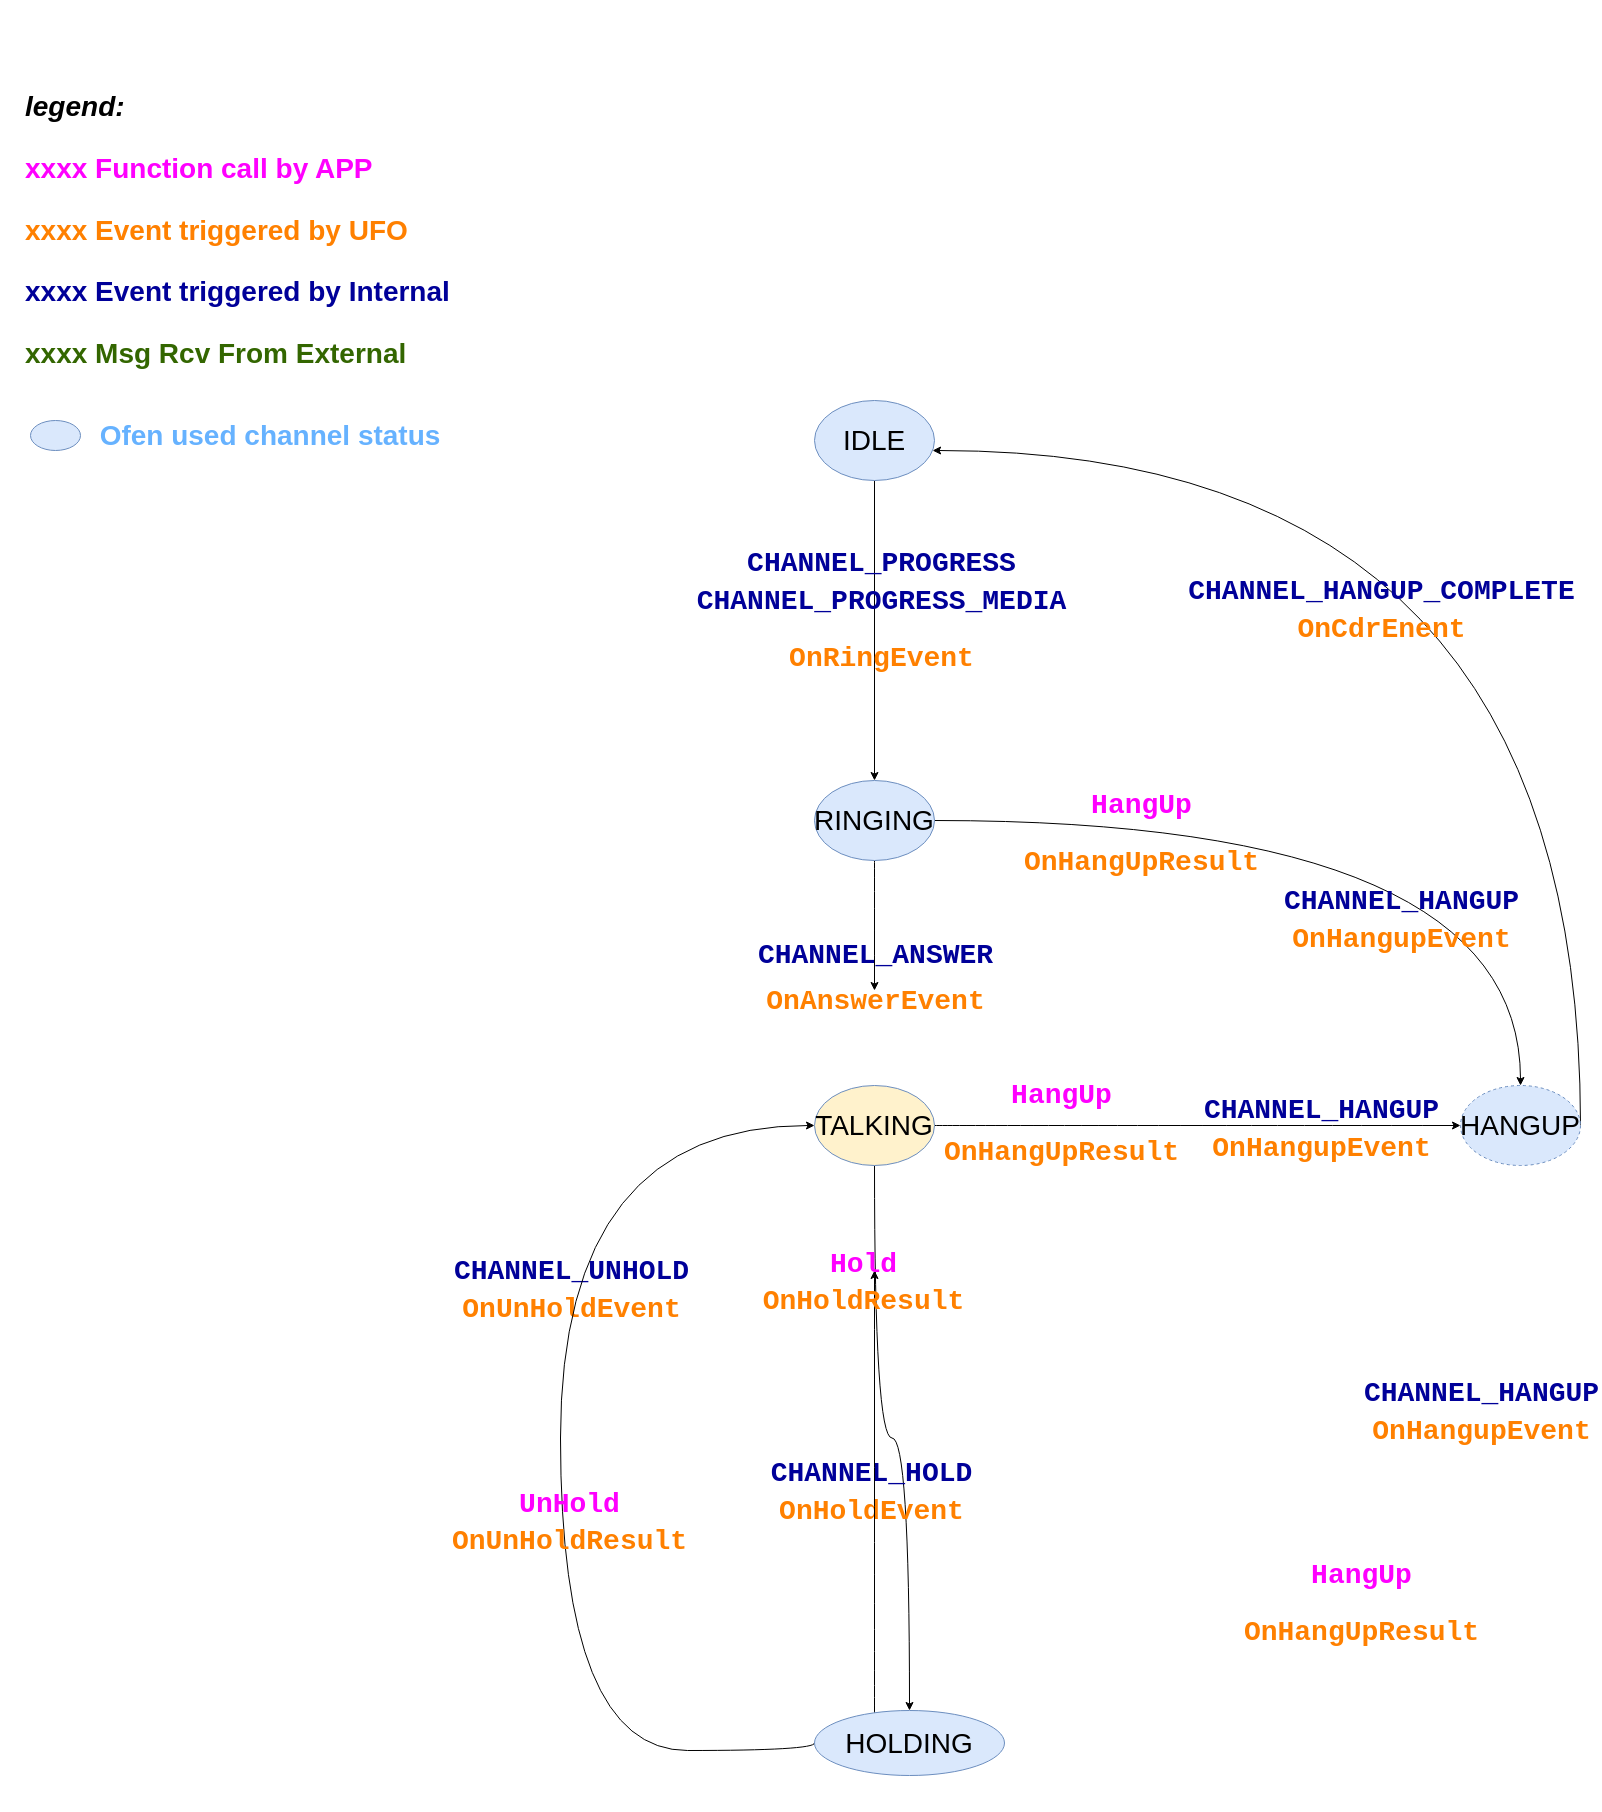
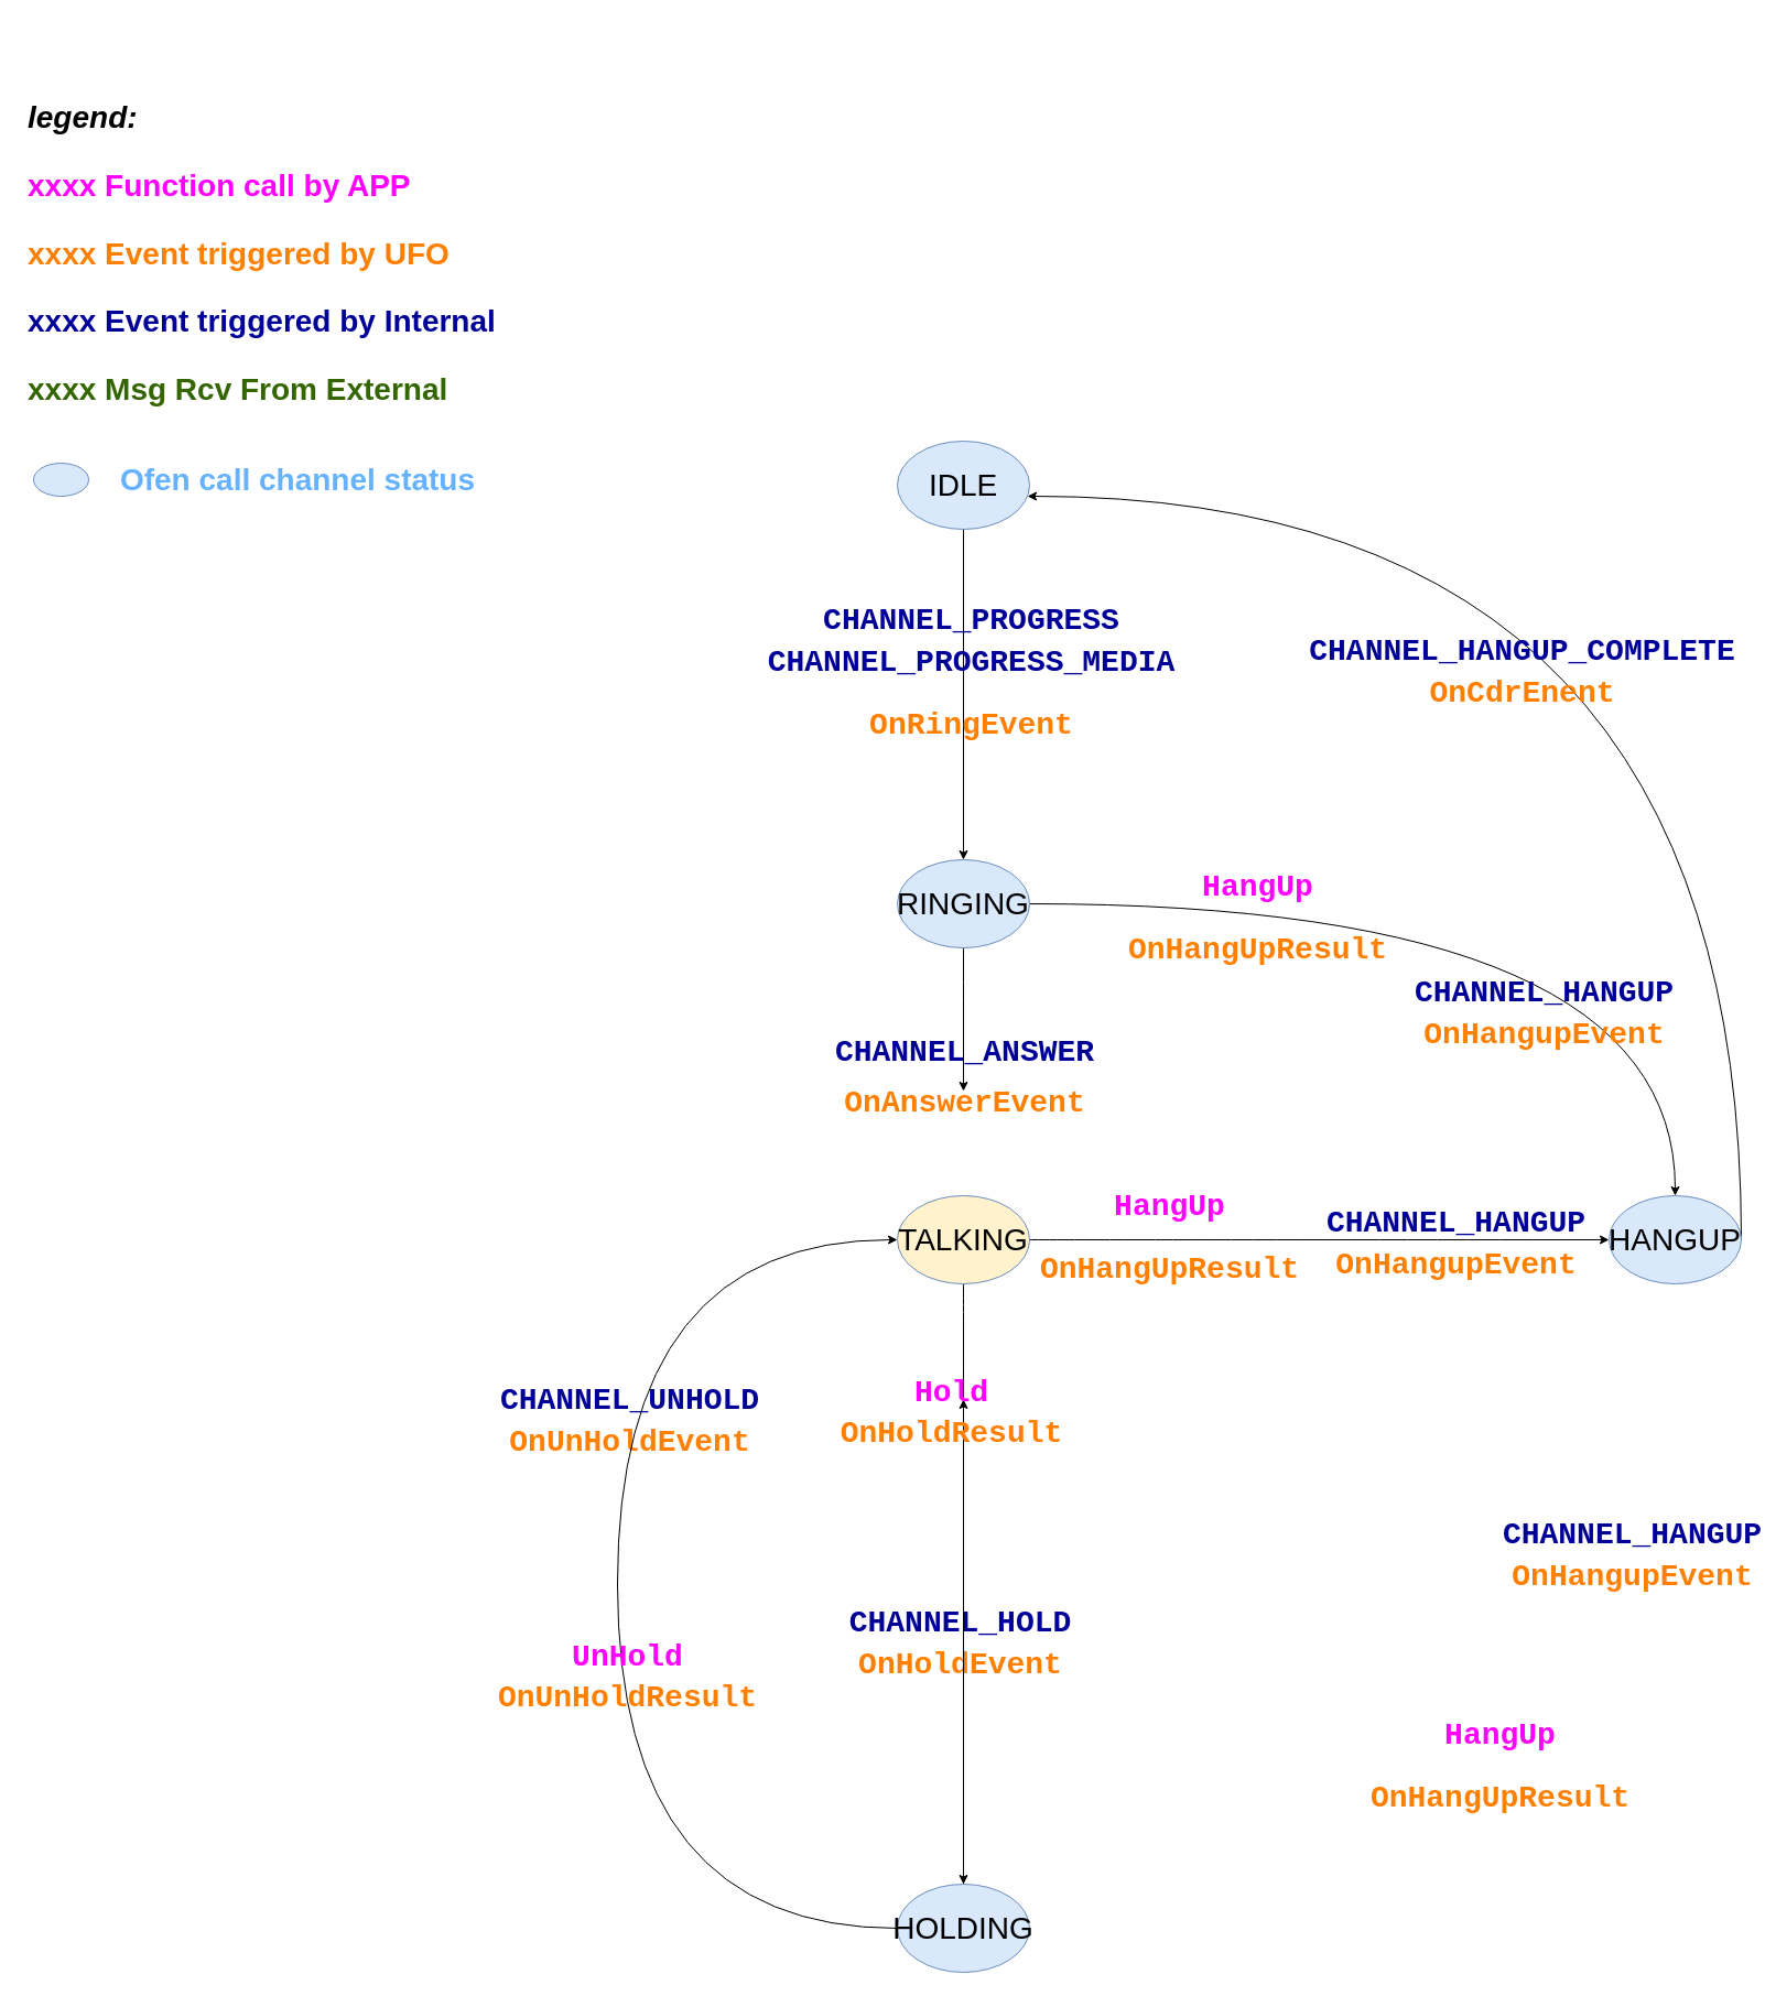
- <mxCell id="30" value="&lt;font color=&quot;#66b2ff&quot; size=&quot;1&quot;&gt;&lt;b style=&quot;font-size: 28px&quot;&gt;Ofen used channel status&lt;/b&gt;&lt;/font&gt;" style="text;html=1;strokeColor=none;fillColor=none;align=center;verticalAlign=middle;whiteSpace=wrap;rounded=0;fontColor=#FF8000;strokeWidth=5;" vertex="1" parent="1"><mxGeometry x="70" y="420" width="400" height="30" as="geometry" /></mxCell>
+ <mxCell id="30" value="&lt;font color=&quot;#66b2ff&quot; size=&quot;1&quot;&gt;&lt;b style=&quot;font-size: 28px&quot;&gt;Ofen call channel status&lt;/b&gt;&lt;/font&gt;" style="text;html=1;strokeColor=none;fillColor=none;align=center;verticalAlign=middle;whiteSpace=wrap;rounded=0;fontColor=#FF8000;strokeWidth=5;" vertex="1" parent="1"><mxGeometry x="70" y="420" width="400" height="30" as="geometry" /></mxCell>
- <mxCell id="20" value="&lt;font style=&quot;font-size: 28px&quot;&gt;HANGUP&lt;/font&gt;" style="ellipse;whiteSpace=wrap;html=1;fillColor=#dae8fc;strokeColor=#6c8ebf;dashed=1;" vertex="1" parent="1"><mxGeometry x="1460" y="1085" width="120" height="80" as="geometry" /></mxCell>
+ <mxCell id="20" value="&lt;font style=&quot;font-size: 28px&quot;&gt;HANGUP&lt;/font&gt;" style="ellipse;whiteSpace=wrap;html=1;fillColor=#dae8fc;strokeColor=#6c8ebf;" vertex="1" parent="1"><mxGeometry x="1460" y="1085" width="120" height="80" as="geometry" /></mxCell>
- <mxCell id="24" value="&lt;font style=&quot;font-size: 28px&quot;&gt;HOLDING&lt;/font&gt;" style="ellipse;whiteSpace=wrap;html=1;fillColor=#dae8fc;strokeColor=#6c8ebf;" vertex="1" parent="1"><mxGeometry x="814" y="1710" width="190" height="65" as="geometry" /></mxCell>
+ <mxCell id="24" value="&lt;font style=&quot;font-size: 28px&quot;&gt;HOLDING&lt;/font&gt;" style="ellipse;whiteSpace=wrap;html=1;fillColor=#dae8fc;strokeColor=#6c8ebf;" vertex="1" parent="1"><mxGeometry x="814" y="1710" width="120" height="80" as="geometry" /></mxCell>
